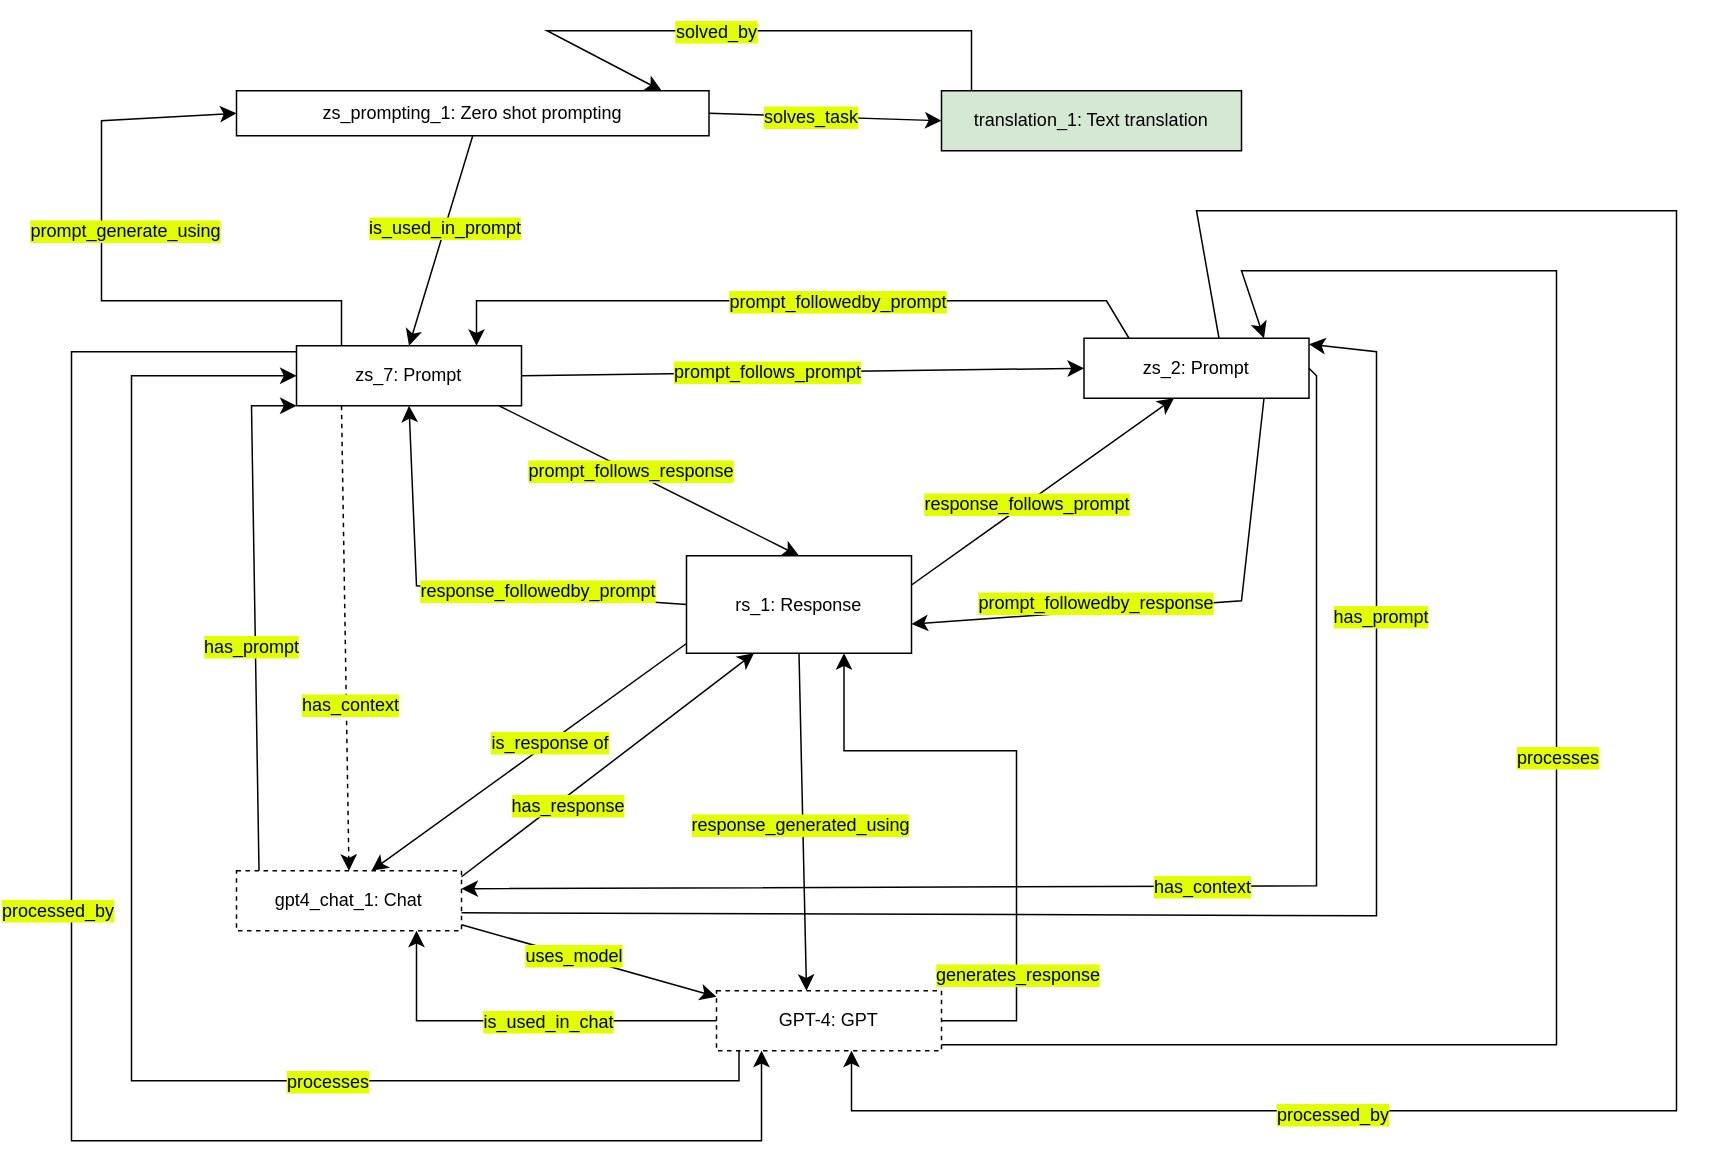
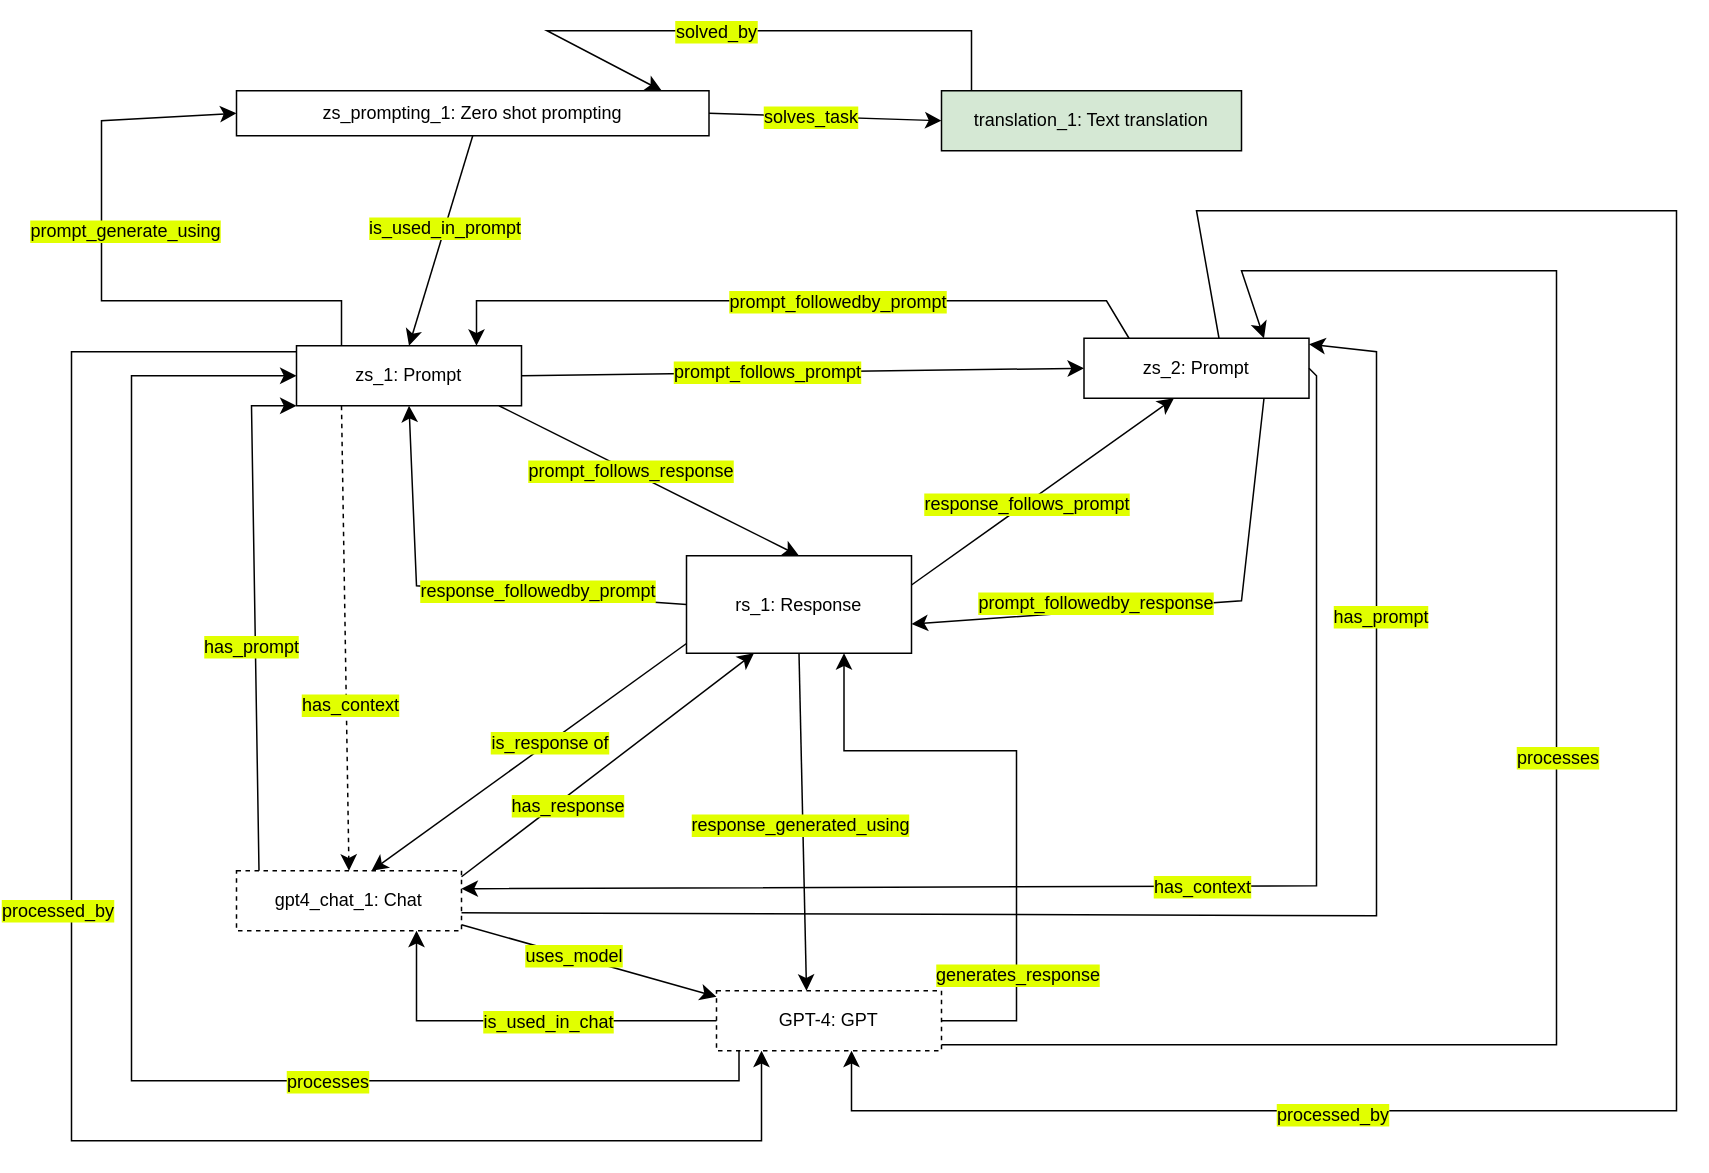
- <mxCell id="2" value="zs_7: Prompt" style="rounded=0;whiteSpace=wrap;html=1;snapToPoint=1;points=[[0.1,0],[0.2,0],[0.3,0],[0.4,0],[0.5,0],[0.6,0],[0.7,0],[0.8,0],[0.9,0],[0,0.1],[0,0.3],[0,0.5],[0,0.7],[0,0.9],[0.1,1],[0.2,1],[0.3,1],[0.4,1],[0.5,1],[0.6,1],[0.7,1],[0.8,1],[0.9,1],[1,0.1],[1,0.3],[1,0.5],[1,0.7],[1,0.9]];" parent="1" vertex="1"><mxGeometry x="170" y="230" width="150" height="40" as="geometry" /></mxCell>
+ <mxCell id="2" value="zs_1: Prompt" style="rounded=0;whiteSpace=wrap;html=1;snapToPoint=1;points=[[0.1,0],[0.2,0],[0.3,0],[0.4,0],[0.5,0],[0.6,0],[0.7,0],[0.8,0],[0.9,0],[0,0.1],[0,0.3],[0,0.5],[0,0.7],[0,0.9],[0.1,1],[0.2,1],[0.3,1],[0.4,1],[0.5,1],[0.6,1],[0.7,1],[0.8,1],[0.9,1],[1,0.1],[1,0.3],[1,0.5],[1,0.7],[1,0.9]];" parent="1" vertex="1"><mxGeometry x="170" y="230" width="150" height="40" as="geometry" /></mxCell>
